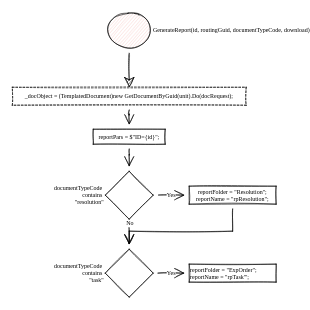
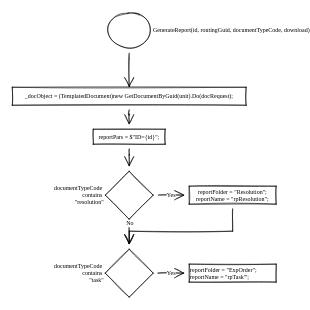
- <mxCell id="7" value="GenerateReport(id, routingGuid, documentTypeCode, download)" style="ellipse;fontSize=10;fontFamily=Architects Daughter;rounded=0;sketch=1;hachureGap=4;fontSource=https%3A%2F%2Ffonts.googleapis.com%2Fcss%3Ffamily%3DArchitects%2BDaughter;align=left;labelPosition=right;verticalLabelPosition=middle;verticalAlign=middle;html=1;fillColor=#f8cecc;" vertex="1" parent="1"><mxGeometry x="177.5" y="20" width="75" height="60" as="geometry" /></mxCell>
+ <mxCell id="7" value="GenerateReport(id, routingGuid, documentTypeCode, download)" style="ellipse;fontSize=10;fontFamily=Architects Daughter;rounded=0;sketch=1;hachureGap=4;fontSource=https%3A%2F%2Ffonts.googleapis.com%2Fcss%3Ffamily%3DArchitects%2BDaughter;align=left;labelPosition=right;verticalLabelPosition=middle;verticalAlign=middle;html=1;" vertex="1" parent="1"><mxGeometry x="177.5" y="20" width="75" height="60" as="geometry" /></mxCell>
- <mxCell id="6" style="edgeStyle=orthogonalEdgeStyle;curved=1;rounded=0;sketch=1;hachureGap=4;orthogonalLoop=1;jettySize=auto;html=1;entryX=0.5;entryY=0;entryDx=0;entryDy=0;fontFamily=Architects Daughter;fontSource=https%3A%2F%2Ffonts.googleapis.com%2Fcss%3Ffamily%3DArchitects%2BDaughter;fontSize=10;endArrow=classic;startSize=14;endSize=14;sourcePerimeterSpacing=8;targetPerimeterSpacing=8;" edge="1" parent="1" source="7" target="3"><mxGeometry relative="1" as="geometry" /></mxCell>
+ <mxCell id="6" style="edgeStyle=orthogonalEdgeStyle;curved=1;rounded=0;sketch=1;hachureGap=4;orthogonalLoop=1;jettySize=auto;html=1;entryX=0.5;entryY=0;entryDx=0;entryDy=0;fontFamily=Architects Daughter;fontSource=https%3A%2F%2Ffonts.googleapis.com%2Fcss%3Ffamily%3DArchitects%2BDaughter;fontSize=10;endArrow=open;startSize=14;endSize=14;sourcePerimeterSpacing=8;targetPerimeterSpacing=8;" edge="1" parent="1" source="7" target="3"><mxGeometry relative="1" as="geometry" /></mxCell>
- <mxCell id="3" value="_docObject = (TemplatedDocument)new GetDocumentByGuid(unit).Do(docRequest);" style="rounded=0;whiteSpace=wrap;html=1;sketch=1;hachureGap=4;fontFamily=Architects Daughter;fontSource=https%3A%2F%2Ffonts.googleapis.com%2Fcss%3Ffamily%3DArchitects%2BDaughter;fontSize=10;dashed=1;" vertex="1" parent="1"><mxGeometry x="20" y="145" width="390" height="30" as="geometry" /></mxCell>
+ <mxCell id="3" value="_docObject = (TemplatedDocument)new GetDocumentByGuid(unit).Do(docRequest);" style="rounded=0;whiteSpace=wrap;html=1;sketch=1;hachureGap=4;fontFamily=Architects Daughter;fontSource=https%3A%2F%2Ffonts.googleapis.com%2Fcss%3Ffamily%3DArchitects%2BDaughter;fontSize=10;" vertex="1" parent="1"><mxGeometry x="20" y="145" width="390" height="30" as="geometry" /></mxCell>
